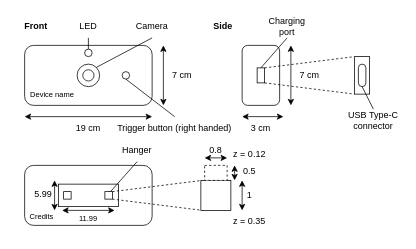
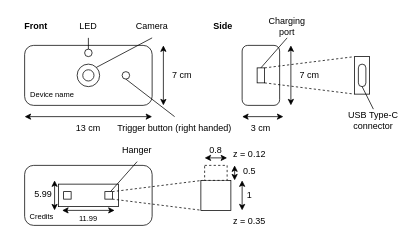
- <mxCell id="8" value="19 cm" style="text;html=1;align=center;verticalAlign=middle;whiteSpace=wrap;rounded=0;" parent="1" vertex="1"><mxGeometry x="87" y="155" width="60" height="30" as="geometry" /></mxCell>
+ <mxCell id="8" value="13 cm" style="text;html=1;align=center;verticalAlign=middle;whiteSpace=wrap;rounded=0;" parent="1" vertex="1"><mxGeometry x="87" y="155" width="60" height="30" as="geometry" /></mxCell>
